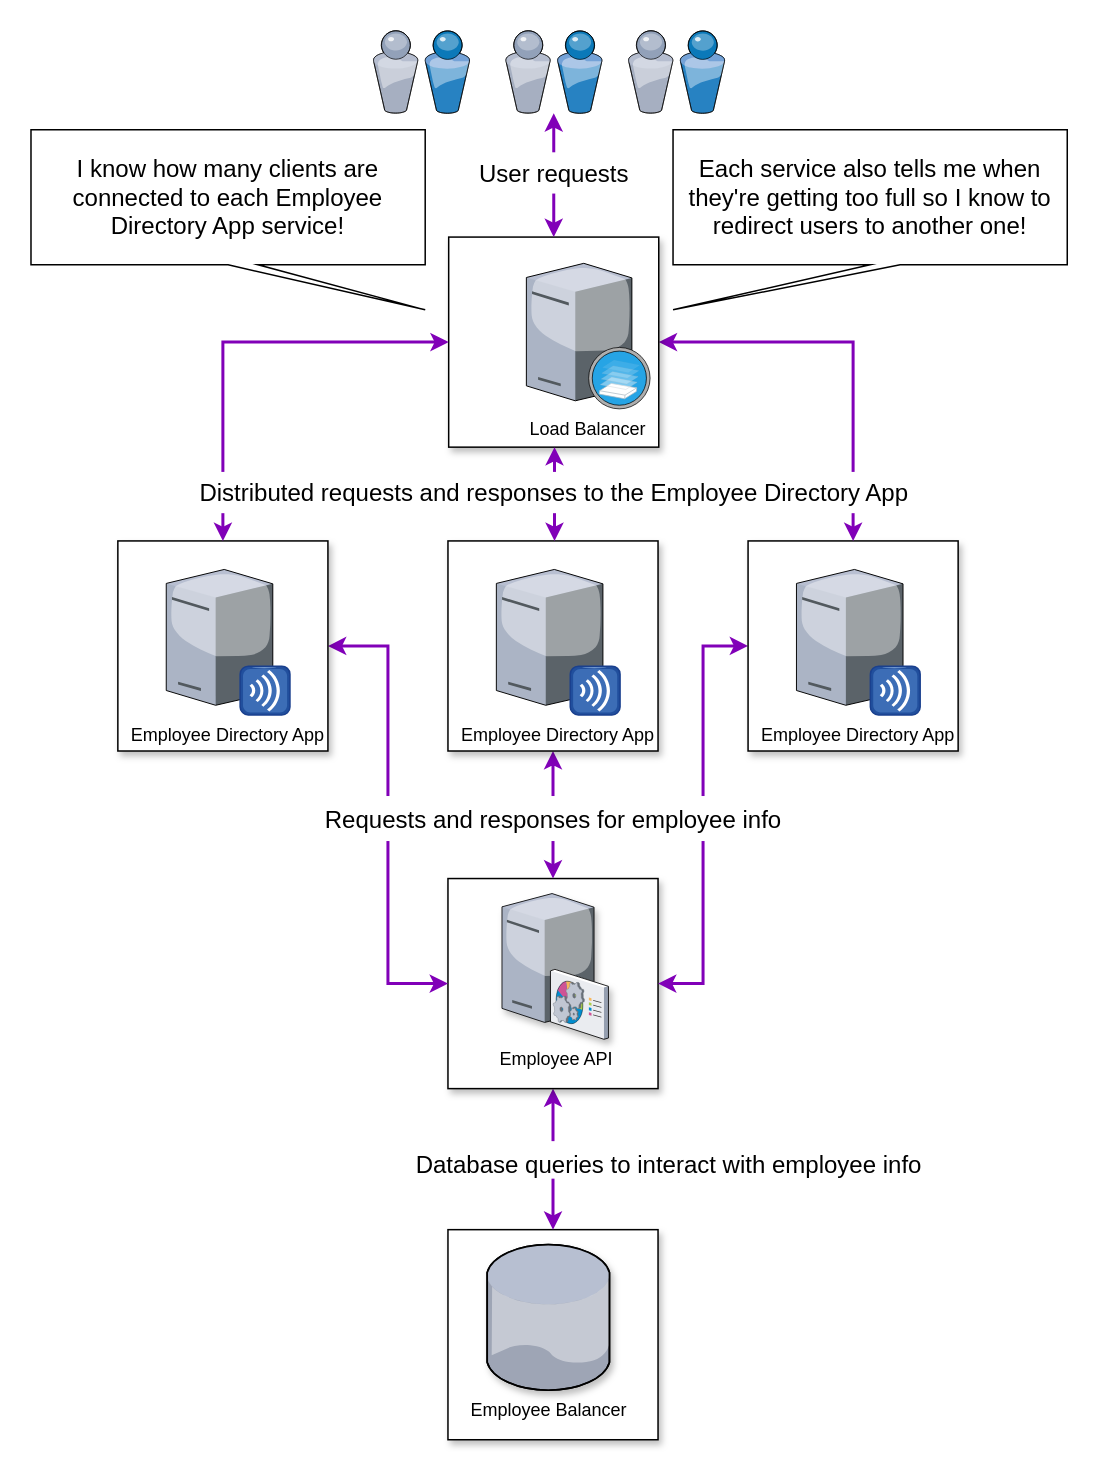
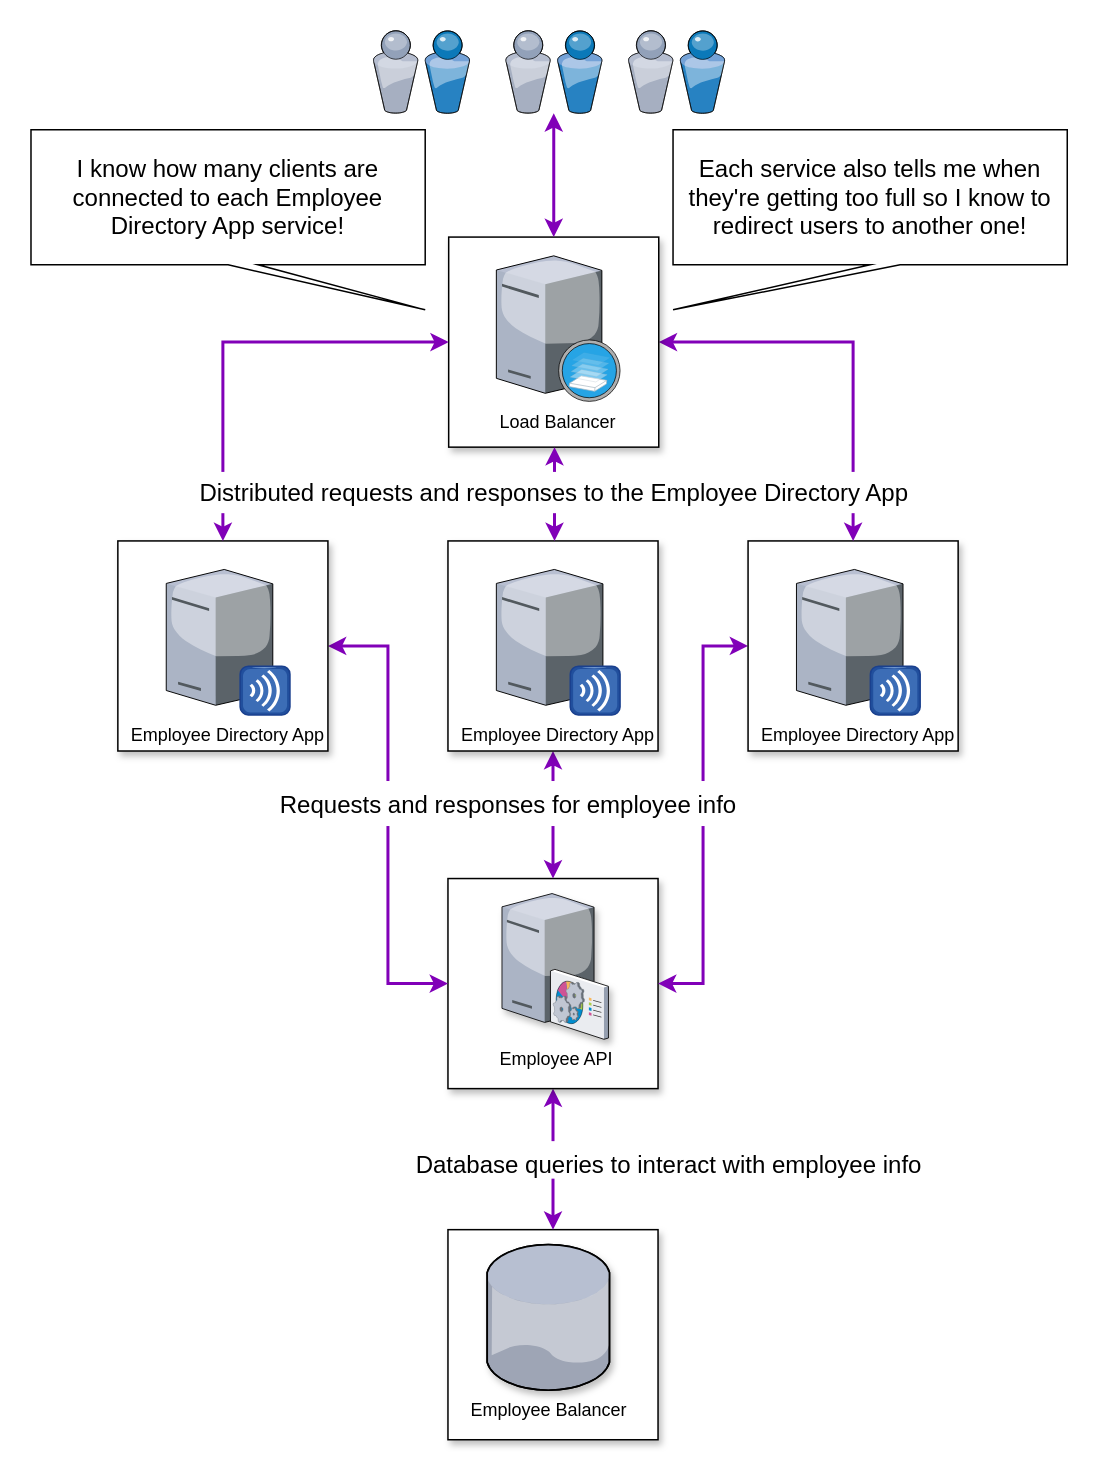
- <mxCell id="30" value="User requests" style="text;html=1;align=center;verticalAlign=middle;whiteSpace=wrap;rounded=0;fontSize=16;fillColor=#ffffff;" parent="1" vertex="1"><mxGeometry x="294.27" y="101" width="150" height="27.5" as="geometry" /></mxCell>
- <mxCell id="18" value="Load Balancer" style="verticalLabelPosition=bottom;aspect=fixed;html=1;verticalAlign=top;strokeColor=none;align=center;outlineConnect=0;shape=mxgraph.citrix.xenserver;fontFamily=Helvetica;fontSize=12;fontColor=#000000;fillColor=#ffffff;" parent="1" vertex="1"><mxGeometry x="350.25" y="175" width="82.45" height="97" as="geometry" /></mxCell>
+ <mxCell id="18" value="Load Balancer" style="verticalLabelPosition=bottom;aspect=fixed;html=1;verticalAlign=top;strokeColor=none;align=center;outlineConnect=0;shape=mxgraph.citrix.xenserver;fontFamily=Helvetica;fontSize=12;fontColor=#000000;fillColor=#ffffff;" parent="1" vertex="1"><mxGeometry x="330.25" y="170" width="82.45" height="97" as="geometry" /></mxCell>
- <mxCell id="27" value="Requests and responses for employee info" style="text;html=1;align=center;fontSize=16;fillColor=#ffffff;" parent="1" vertex="1"><mxGeometry x="108" y="530" width="520" height="30" as="geometry" /></mxCell>
+ <mxCell id="27" value="Requests and responses for employee info" style="text;html=1;align=center;fontSize=16;fillColor=#ffffff;" parent="1" vertex="1"><mxGeometry x="78" y="520" width="520" height="30" as="geometry" /></mxCell>
